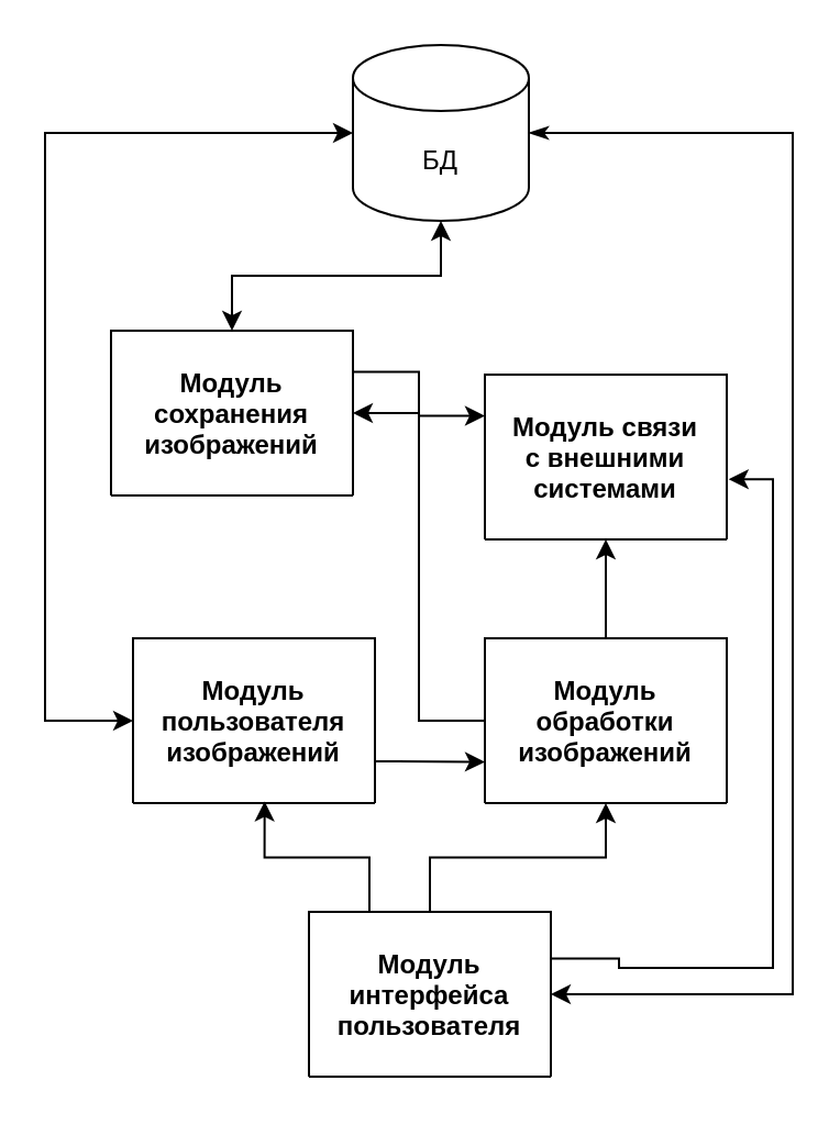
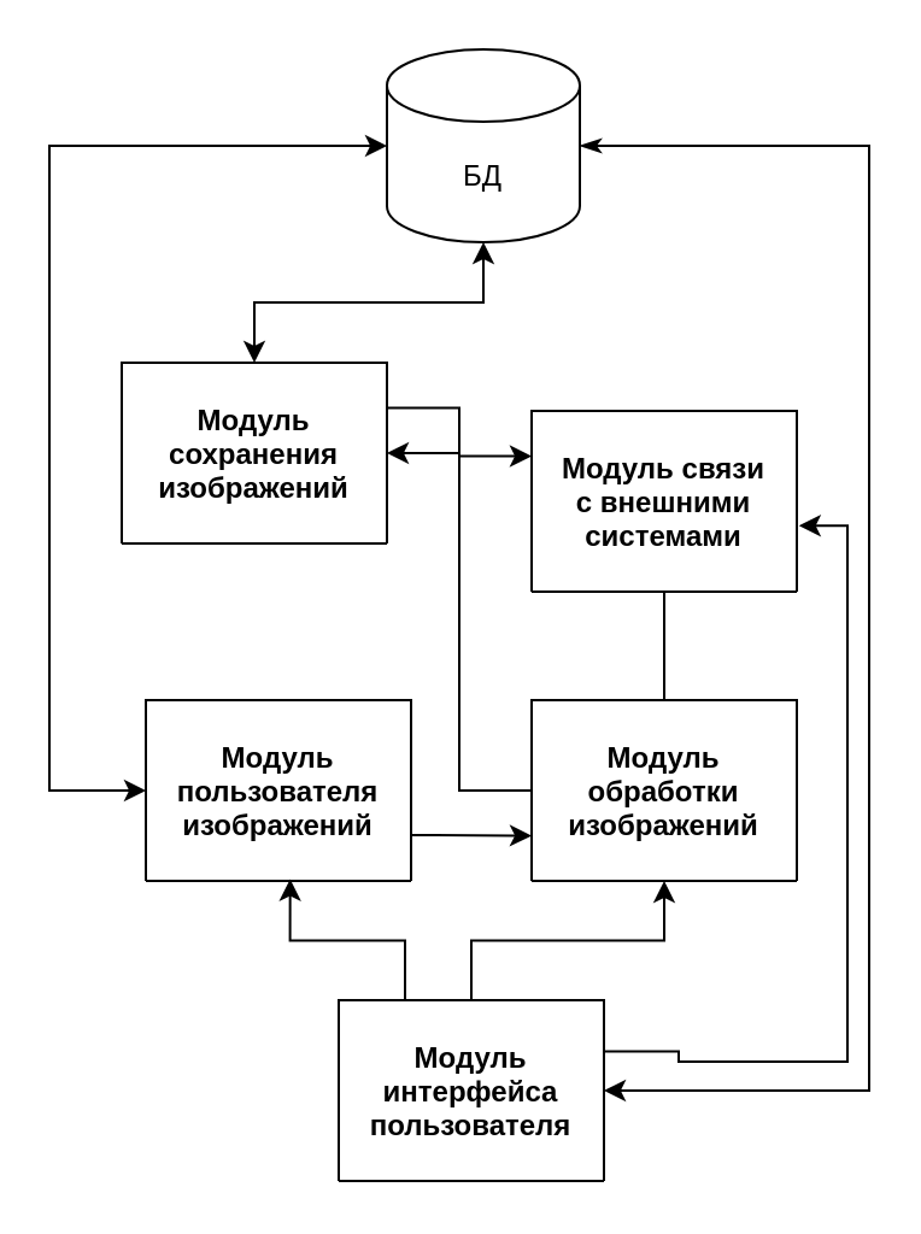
- <mxCell id="2" style="edgeStyle=orthogonalEdgeStyle;rounded=0;orthogonalLoop=1;jettySize=auto;html=1;entryX=0.5;entryY=1;entryDx=0;entryDy=0;" edge="1" parent="1" source="4" target="13"><mxGeometry relative="1" as="geometry" /></mxCell>
+ <mxCell id="2" style="edgeStyle=orthogonalEdgeStyle;rounded=0;orthogonalLoop=1;jettySize=auto;html=1;entryX=0.5;entryY=1;entryDx=0;entryDy=0;endArrow=none;" edge="1" parent="1" source="4" target="13"><mxGeometry relative="1" as="geometry" /></mxCell>
